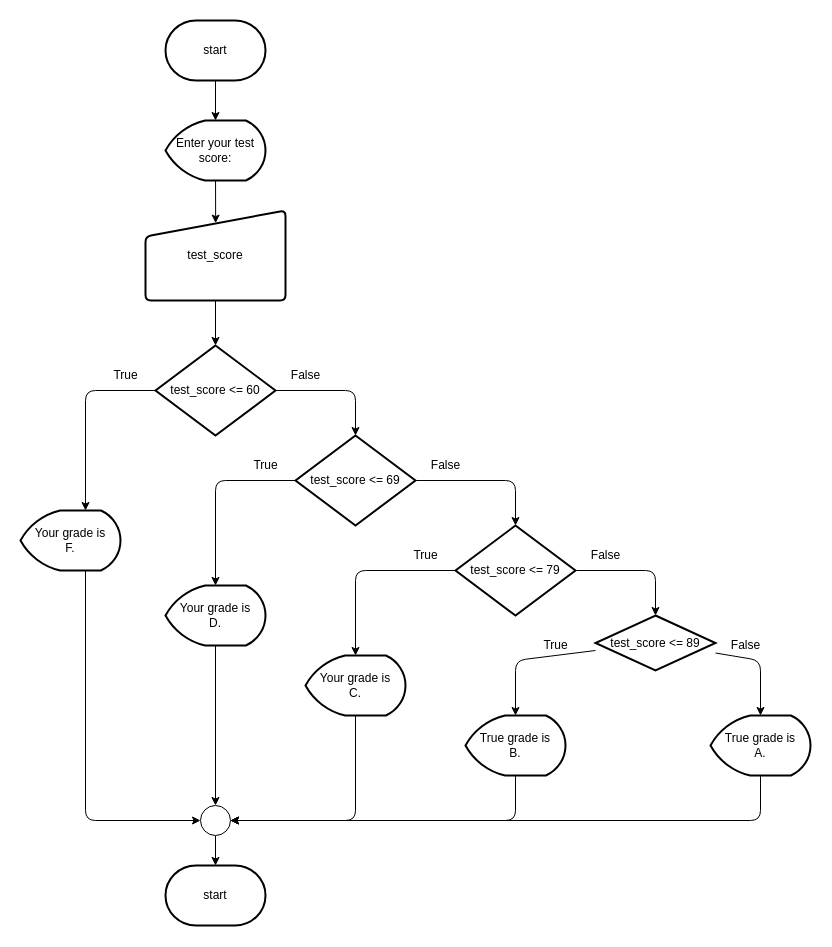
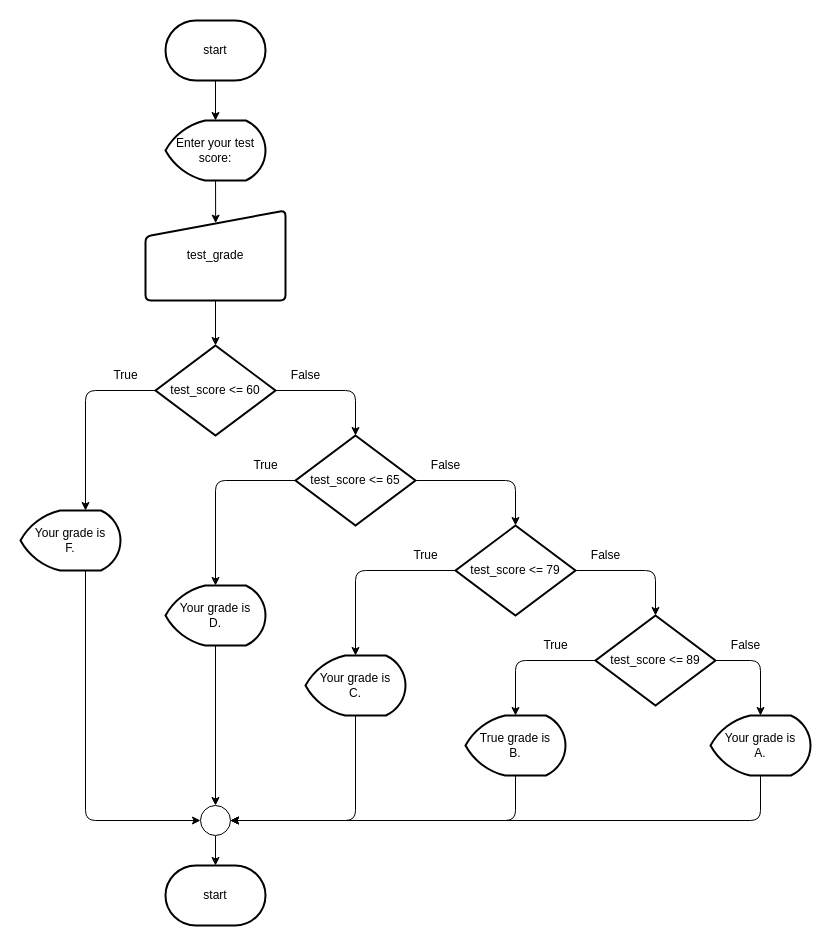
- <mxCell id="6" value="test_score" style="html=1;strokeWidth=2;shape=manualInput;whiteSpace=wrap;rounded=1;size=26;arcSize=11;" vertex="1" parent="1"><mxGeometry x="145" y="210" width="140" height="90" as="geometry" /></mxCell>
+ <mxCell id="6" value="test_grade" style="html=1;strokeWidth=2;shape=manualInput;whiteSpace=wrap;rounded=1;size=26;arcSize=11;" vertex="1" parent="1"><mxGeometry x="145" y="210" width="140" height="90" as="geometry" /></mxCell>
- <mxCell id="12" value="test_score &amp;lt;= 69" style="strokeWidth=2;html=1;shape=mxgraph.flowchart.decision;whiteSpace=wrap;" vertex="1" parent="1"><mxGeometry x="295" y="435" width="120" height="90" as="geometry" /></mxCell>
+ <mxCell id="12" value="test_score &amp;lt;= 65" style="strokeWidth=2;html=1;shape=mxgraph.flowchart.decision;whiteSpace=wrap;" vertex="1" parent="1"><mxGeometry x="295" y="435" width="120" height="90" as="geometry" /></mxCell>
- <mxCell id="18" value="test_score &amp;lt;= 89" style="strokeWidth=2;html=1;shape=mxgraph.flowchart.decision;whiteSpace=wrap;" vertex="1" parent="1"><mxGeometry x="595" y="615" width="120" height="55" as="geometry" /></mxCell>
+ <mxCell id="18" value="test_score &amp;lt;= 89" style="strokeWidth=2;html=1;shape=mxgraph.flowchart.decision;whiteSpace=wrap;" vertex="1" parent="1"><mxGeometry x="595" y="615" width="120" height="90" as="geometry" /></mxCell>
- <mxCell id="28" value="&lt;span&gt;True grade is&lt;/span&gt;&lt;br&gt;A." style="strokeWidth=2;html=1;shape=mxgraph.flowchart.display;whiteSpace=wrap;" vertex="1" parent="1"><mxGeometry x="710" y="715" width="100" height="60" as="geometry" /></mxCell>
+ <mxCell id="28" value="&lt;span&gt;Your grade is&lt;/span&gt;&lt;br&gt;A." style="strokeWidth=2;html=1;shape=mxgraph.flowchart.display;whiteSpace=wrap;" vertex="1" parent="1"><mxGeometry x="710" y="715" width="100" height="60" as="geometry" /></mxCell>
